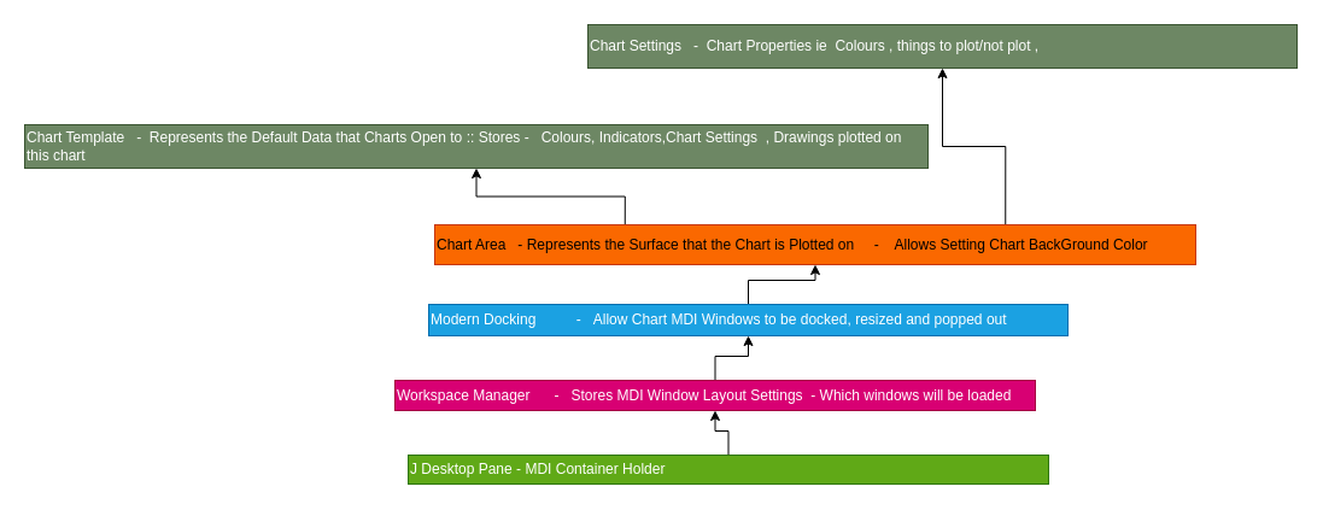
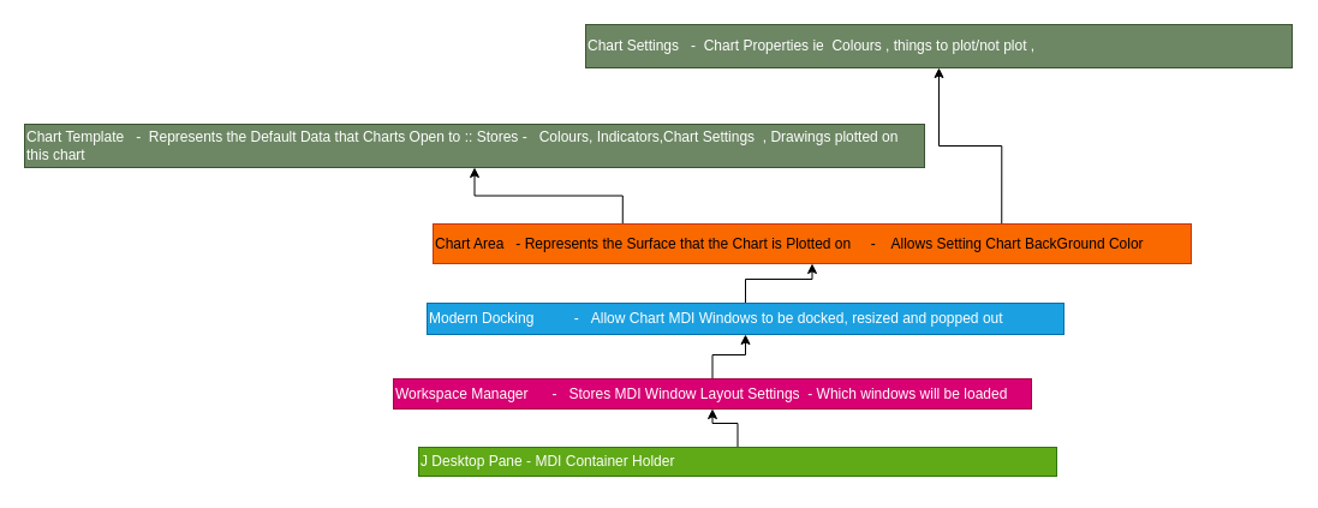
- <mxCell id="3" value="J Desktop Pane - MDI Container Holder" style="rounded=0;whiteSpace=wrap;html=1;fillColor=#60a917;fontColor=#ffffff;strokeColor=#2D7600;align=left;" vertex="1" parent="1"><mxGeometry x="338" y="377" width="531" height="24" as="geometry" /></mxCell>
+ <mxCell id="3" value="J Desktop Pane - MDI Container Holder" style="rounded=0;whiteSpace=wrap;html=1;fillColor=#60a917;fontColor=#ffffff;strokeColor=#2D7600;align=left;" vertex="1" parent="1"><mxGeometry x="348" y="372" width="531" height="24" as="geometry" /></mxCell>
